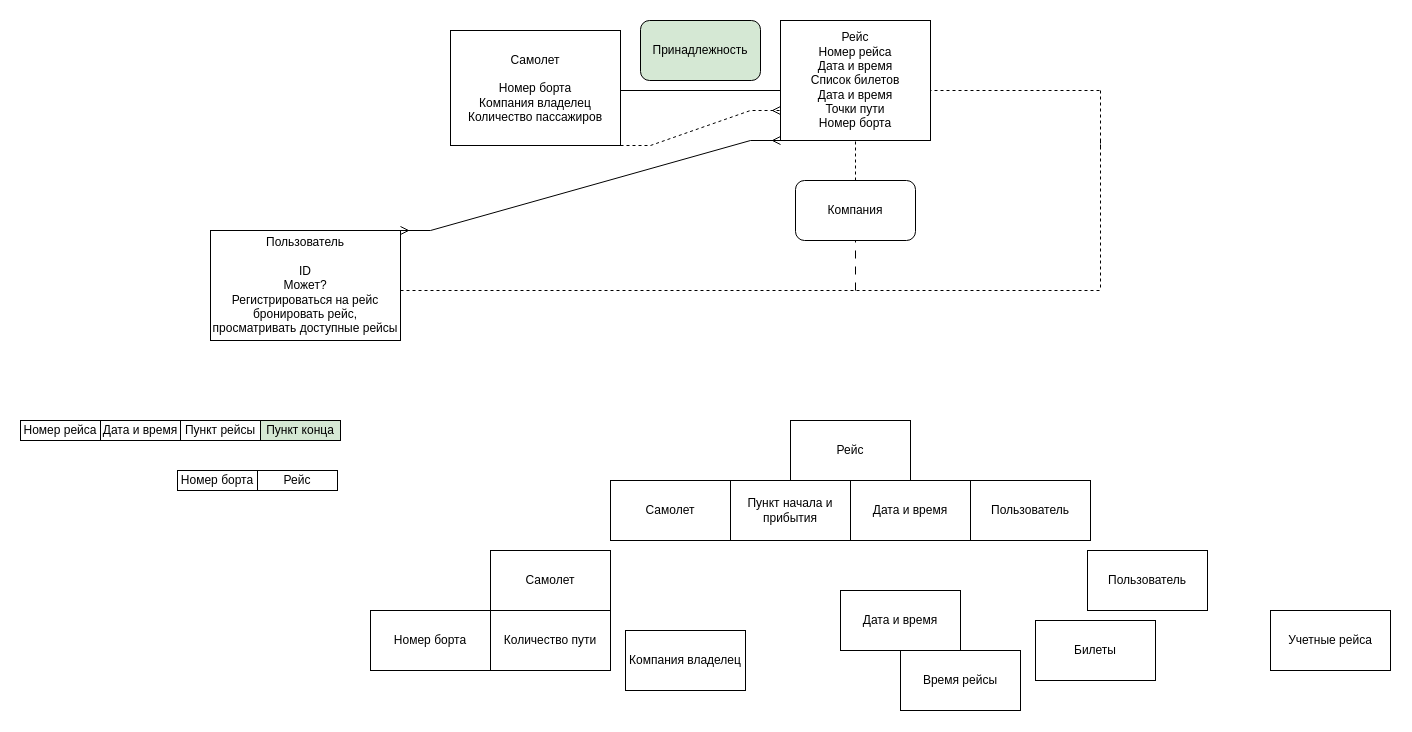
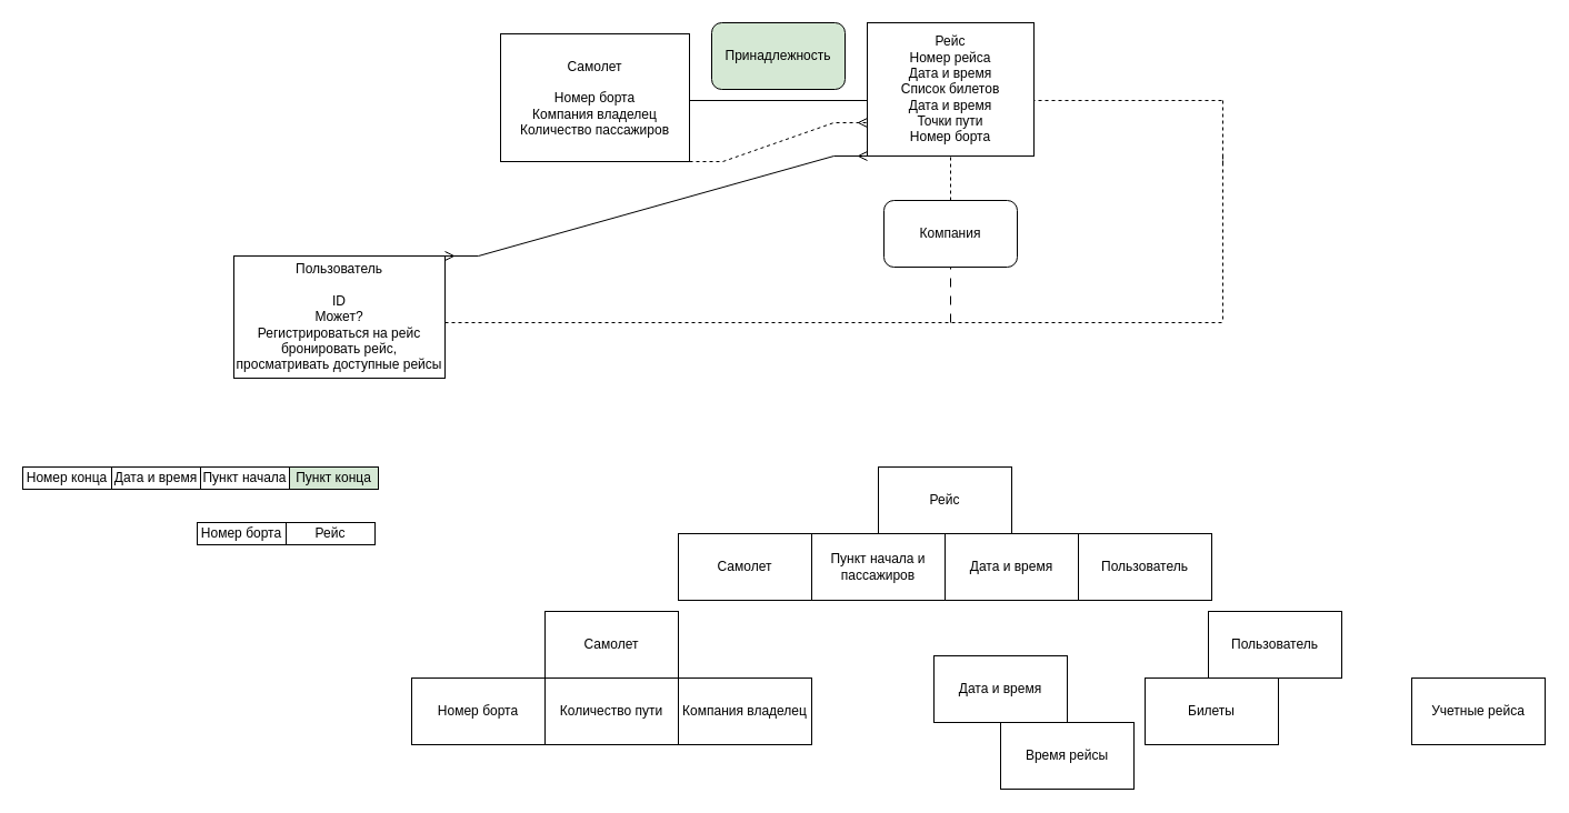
- <mxCell id="6" value="Номер рейса" style="rounded=0;whiteSpace=wrap;html=1;" parent="1" vertex="1"><mxGeometry x="20" y="420" width="80" height="20" as="geometry" /></mxCell>
+ <mxCell id="6" value="Номер конца" style="rounded=0;whiteSpace=wrap;html=1;" parent="1" vertex="1"><mxGeometry x="20" y="420" width="80" height="20" as="geometry" /></mxCell>
- <mxCell id="8" value="&lt;div&gt;Пункт рейсы&lt;/div&gt;" style="rounded=0;whiteSpace=wrap;html=1;" parent="1" vertex="1"><mxGeometry x="180" y="420" width="80" height="20" as="geometry" /></mxCell>
+ <mxCell id="8" value="&lt;div&gt;Пункт начала&lt;/div&gt;" style="rounded=0;whiteSpace=wrap;html=1;" parent="1" vertex="1"><mxGeometry x="180" y="420" width="80" height="20" as="geometry" /></mxCell>
- <mxCell id="15" value="Пункт начала и прибытия" style="rounded=0;whiteSpace=wrap;html=1;" parent="1" vertex="1"><mxGeometry x="730" y="480" width="120" height="60" as="geometry" /></mxCell>
+ <mxCell id="15" value="Пункт начала и пассажиров" style="rounded=0;whiteSpace=wrap;html=1;" parent="1" vertex="1"><mxGeometry x="730" y="480" width="120" height="60" as="geometry" /></mxCell>
- <mxCell id="21" value="Билеты" style="rounded=0;whiteSpace=wrap;html=1;" parent="1" vertex="1"><mxGeometry x="1035" y="620" width="120" height="60" as="geometry" /></mxCell>
+ <mxCell id="21" value="Билеты" style="rounded=0;whiteSpace=wrap;html=1;" parent="1" vertex="1"><mxGeometry x="1030" y="610" width="120" height="60" as="geometry" /></mxCell>
- <mxCell id="18" value="Компания владелец" style="rounded=0;whiteSpace=wrap;html=1;" parent="1" vertex="1"><mxGeometry x="625" y="630" width="120" height="60" as="geometry" /></mxCell>
+ <mxCell id="18" value="Компания владелец" style="rounded=0;whiteSpace=wrap;html=1;" parent="1" vertex="1"><mxGeometry x="610" y="610" width="120" height="60" as="geometry" /></mxCell>
